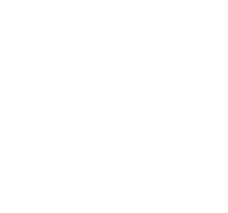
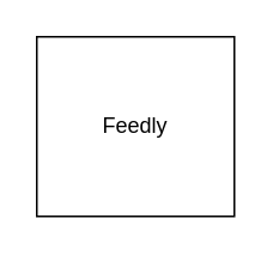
+ <mxCell id="2" value="Feedly" style="rounded=0;whiteSpace=wrap;html=1;" vertex="1" parent="1"><mxGeometry x="20" y="20" width="110" height="100" as="geometry" /></mxCell>
